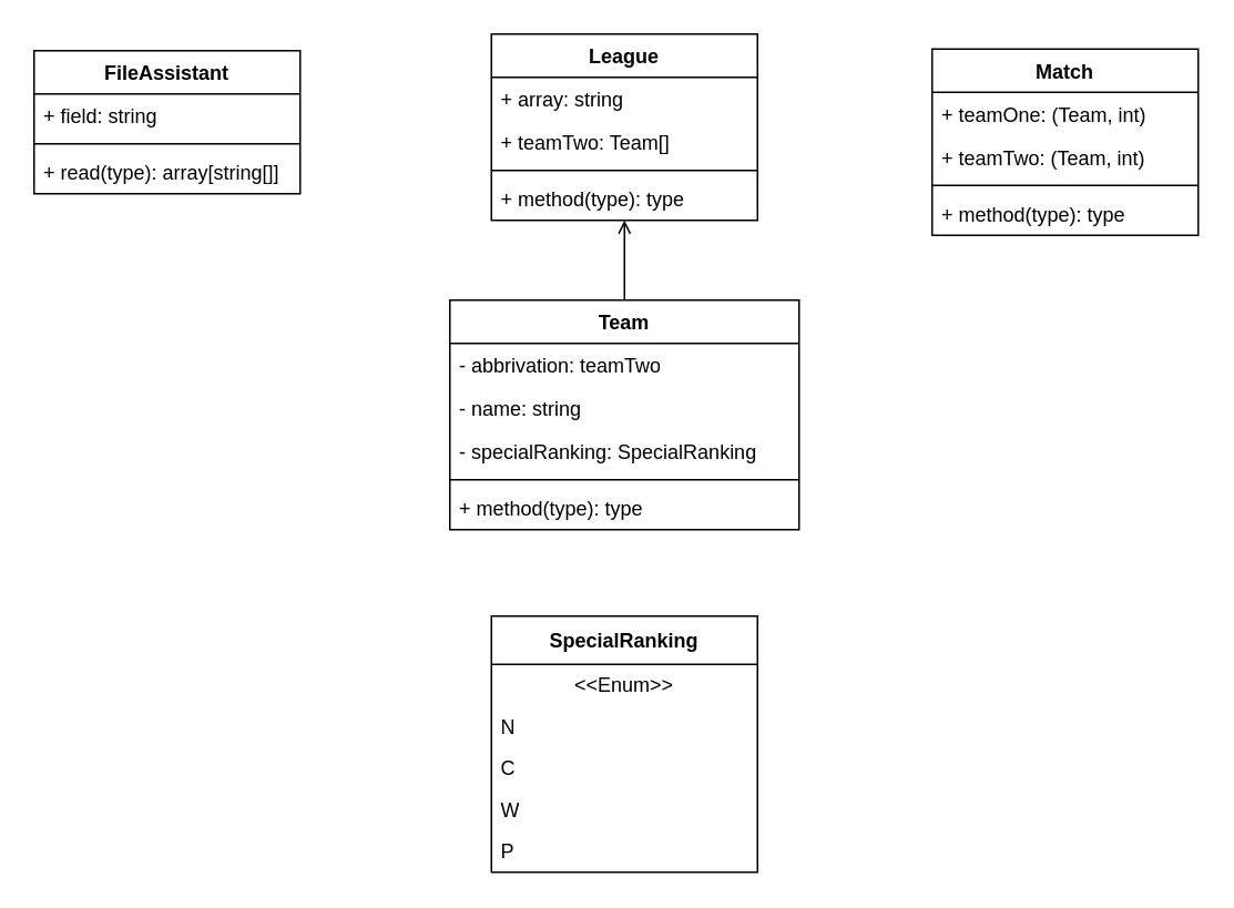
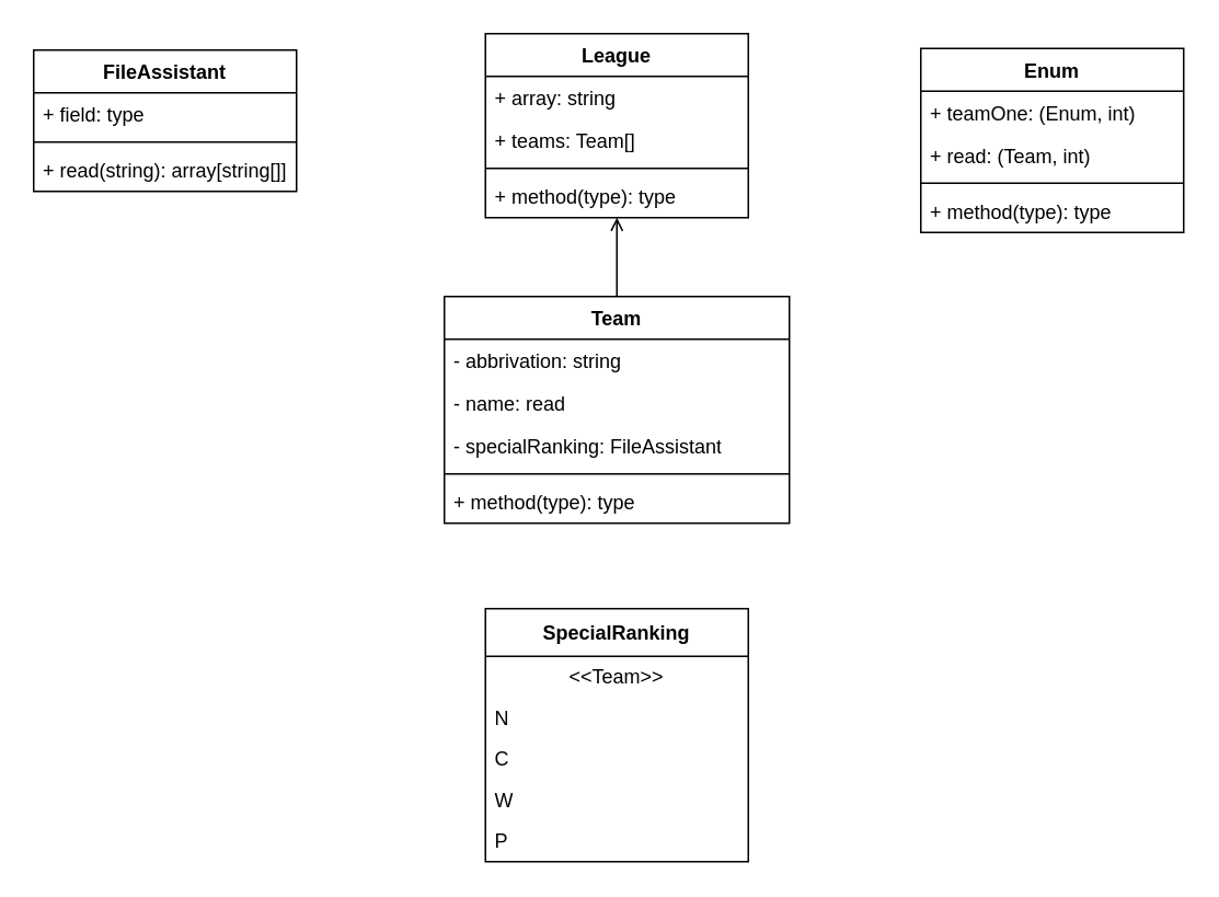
- <mxCell id="24" value="Match" style="swimlane;fontStyle=1;align=center;verticalAlign=top;childLayout=stackLayout;horizontal=1;startSize=26;horizontalStack=0;resizeParent=1;resizeParentMax=0;resizeLast=0;collapsible=1;marginBottom=0;whiteSpace=wrap;html=1;" vertex="1" parent="1"><mxGeometry x="560" y="29" width="160" height="112" as="geometry" /></mxCell>
+ <mxCell id="24" value="Enum" style="swimlane;fontStyle=1;align=center;verticalAlign=top;childLayout=stackLayout;horizontal=1;startSize=26;horizontalStack=0;resizeParent=1;resizeParentMax=0;resizeLast=0;collapsible=1;marginBottom=0;whiteSpace=wrap;html=1;" vertex="1" parent="1"><mxGeometry x="560" y="29" width="160" height="112" as="geometry" /></mxCell>
- <mxCell id="25" value="+ teamOne: (Team, int)" style="text;strokeColor=none;fillColor=none;align=left;verticalAlign=top;spacingLeft=4;spacingRight=4;overflow=hidden;rotatable=0;points=[[0,0.5],[1,0.5]];portConstraint=eastwest;whiteSpace=wrap;html=1;" vertex="1" parent="24"><mxGeometry y="26" width="160" height="26" as="geometry" /></mxCell>
+ <mxCell id="25" value="+ teamOne: (Enum, int)" style="text;strokeColor=none;fillColor=none;align=left;verticalAlign=top;spacingLeft=4;spacingRight=4;overflow=hidden;rotatable=0;points=[[0,0.5],[1,0.5]];portConstraint=eastwest;whiteSpace=wrap;html=1;" vertex="1" parent="24"><mxGeometry y="26" width="160" height="26" as="geometry" /></mxCell>
- <mxCell id="3" value="+ field: string" style="text;strokeColor=none;fillColor=none;align=left;verticalAlign=top;spacingLeft=4;spacingRight=4;overflow=hidden;rotatable=0;points=[[0,0.5],[1,0.5]];portConstraint=eastwest;whiteSpace=wrap;html=1;" vertex="1" parent="2"><mxGeometry y="26" width="160" height="26" as="geometry" /></mxCell>
+ <mxCell id="3" value="+ field: type" style="text;strokeColor=none;fillColor=none;align=left;verticalAlign=top;spacingLeft=4;spacingRight=4;overflow=hidden;rotatable=0;points=[[0,0.5],[1,0.5]];portConstraint=eastwest;whiteSpace=wrap;html=1;" vertex="1" parent="2"><mxGeometry y="26" width="160" height="26" as="geometry" /></mxCell>
- <mxCell id="15" value="+ teamTwo: Team[]" style="text;strokeColor=none;fillColor=none;align=left;verticalAlign=top;spacingLeft=4;spacingRight=4;overflow=hidden;rotatable=0;points=[[0,0.5],[1,0.5]];portConstraint=eastwest;whiteSpace=wrap;html=1;" vertex="1" parent="13"><mxGeometry y="52" width="160" height="26" as="geometry" /></mxCell>
+ <mxCell id="15" value="+ teams: Team[]" style="text;strokeColor=none;fillColor=none;align=left;verticalAlign=top;spacingLeft=4;spacingRight=4;overflow=hidden;rotatable=0;points=[[0,0.5],[1,0.5]];portConstraint=eastwest;whiteSpace=wrap;html=1;" vertex="1" parent="13"><mxGeometry y="52" width="160" height="26" as="geometry" /></mxCell>
- <mxCell id="26" value="+ teamTwo: (Team, int)" style="text;strokeColor=none;fillColor=none;align=left;verticalAlign=top;spacingLeft=4;spacingRight=4;overflow=hidden;rotatable=0;points=[[0,0.5],[1,0.5]];portConstraint=eastwest;whiteSpace=wrap;html=1;" vertex="1" parent="24"><mxGeometry y="52" width="160" height="26" as="geometry" /></mxCell>
+ <mxCell id="26" value="+ read: (Team, int)" style="text;strokeColor=none;fillColor=none;align=left;verticalAlign=top;spacingLeft=4;spacingRight=4;overflow=hidden;rotatable=0;points=[[0,0.5],[1,0.5]];portConstraint=eastwest;whiteSpace=wrap;html=1;" vertex="1" parent="24"><mxGeometry y="52" width="160" height="26" as="geometry" /></mxCell>
- <mxCell id="5" value="+ read(type): array[string[]]" style="text;strokeColor=none;fillColor=none;align=left;verticalAlign=top;spacingLeft=4;spacingRight=4;overflow=hidden;rotatable=0;points=[[0,0.5],[1,0.5]];portConstraint=eastwest;whiteSpace=wrap;html=1;" vertex="1" parent="2"><mxGeometry y="60" width="160" height="26" as="geometry" /></mxCell>
+ <mxCell id="5" value="+ read(string): array[string[]]" style="text;strokeColor=none;fillColor=none;align=left;verticalAlign=top;spacingLeft=4;spacingRight=4;overflow=hidden;rotatable=0;points=[[0,0.5],[1,0.5]];portConstraint=eastwest;whiteSpace=wrap;html=1;" vertex="1" parent="2"><mxGeometry y="60" width="160" height="26" as="geometry" /></mxCell>
- <mxCell id="8" value="- abbrivation: teamTwo" style="text;strokeColor=none;fillColor=none;align=left;verticalAlign=top;spacingLeft=4;spacingRight=4;overflow=hidden;rotatable=0;points=[[0,0.5],[1,0.5]];portConstraint=eastwest;whiteSpace=wrap;html=1;" vertex="1" parent="7"><mxGeometry y="26" width="210" height="26" as="geometry" /></mxCell>
+ <mxCell id="8" value="- abbrivation: string" style="text;strokeColor=none;fillColor=none;align=left;verticalAlign=top;spacingLeft=4;spacingRight=4;overflow=hidden;rotatable=0;points=[[0,0.5],[1,0.5]];portConstraint=eastwest;whiteSpace=wrap;html=1;" vertex="1" parent="7"><mxGeometry y="26" width="210" height="26" as="geometry" /></mxCell>
- <mxCell id="9" value="- name: string" style="text;strokeColor=none;fillColor=none;align=left;verticalAlign=top;spacingLeft=4;spacingRight=4;overflow=hidden;rotatable=0;points=[[0,0.5],[1,0.5]];portConstraint=eastwest;whiteSpace=wrap;html=1;" vertex="1" parent="7"><mxGeometry y="52" width="210" height="26" as="geometry" /></mxCell>
+ <mxCell id="9" value="- name: read" style="text;strokeColor=none;fillColor=none;align=left;verticalAlign=top;spacingLeft=4;spacingRight=4;overflow=hidden;rotatable=0;points=[[0,0.5],[1,0.5]];portConstraint=eastwest;whiteSpace=wrap;html=1;" vertex="1" parent="7"><mxGeometry y="52" width="210" height="26" as="geometry" /></mxCell>
- <mxCell id="10" value="- specialRanking: SpecialRanking" style="text;strokeColor=none;fillColor=none;align=left;verticalAlign=top;spacingLeft=4;spacingRight=4;overflow=hidden;rotatable=0;points=[[0,0.5],[1,0.5]];portConstraint=eastwest;whiteSpace=wrap;html=1;" vertex="1" parent="7"><mxGeometry y="78" width="210" height="26" as="geometry" /></mxCell>
+ <mxCell id="10" value="- specialRanking: FileAssistant" style="text;strokeColor=none;fillColor=none;align=left;verticalAlign=top;spacingLeft=4;spacingRight=4;overflow=hidden;rotatable=0;points=[[0,0.5],[1,0.5]];portConstraint=eastwest;whiteSpace=wrap;html=1;" vertex="1" parent="7"><mxGeometry y="78" width="210" height="26" as="geometry" /></mxCell>
- <mxCell id="19" value="&amp;lt;&amp;lt;Enum&amp;gt;&amp;gt;" style="text;html=1;strokeColor=none;fillColor=none;align=center;verticalAlign=middle;spacingLeft=4;spacingRight=4;overflow=hidden;rotatable=0;points=[[0,0.5],[1,0.5]];portConstraint=eastwest;whiteSpace=wrap;" vertex="1" parent="18"><mxGeometry y="29" width="160" height="25" as="geometry" /></mxCell>
+ <mxCell id="19" value="&amp;lt;&amp;lt;Team&amp;gt;&amp;gt;" style="text;html=1;strokeColor=none;fillColor=none;align=center;verticalAlign=middle;spacingLeft=4;spacingRight=4;overflow=hidden;rotatable=0;points=[[0,0.5],[1,0.5]];portConstraint=eastwest;whiteSpace=wrap;" vertex="1" parent="18"><mxGeometry y="29" width="160" height="25" as="geometry" /></mxCell>
